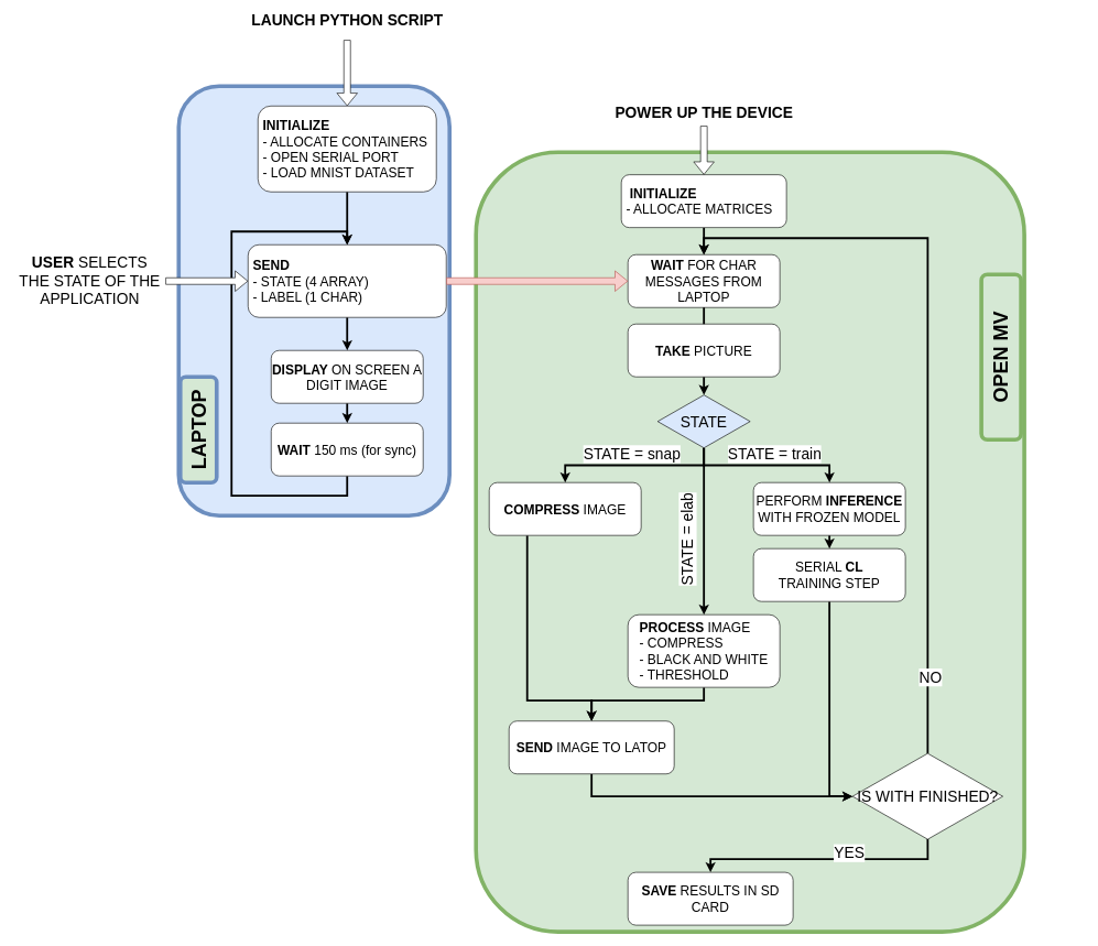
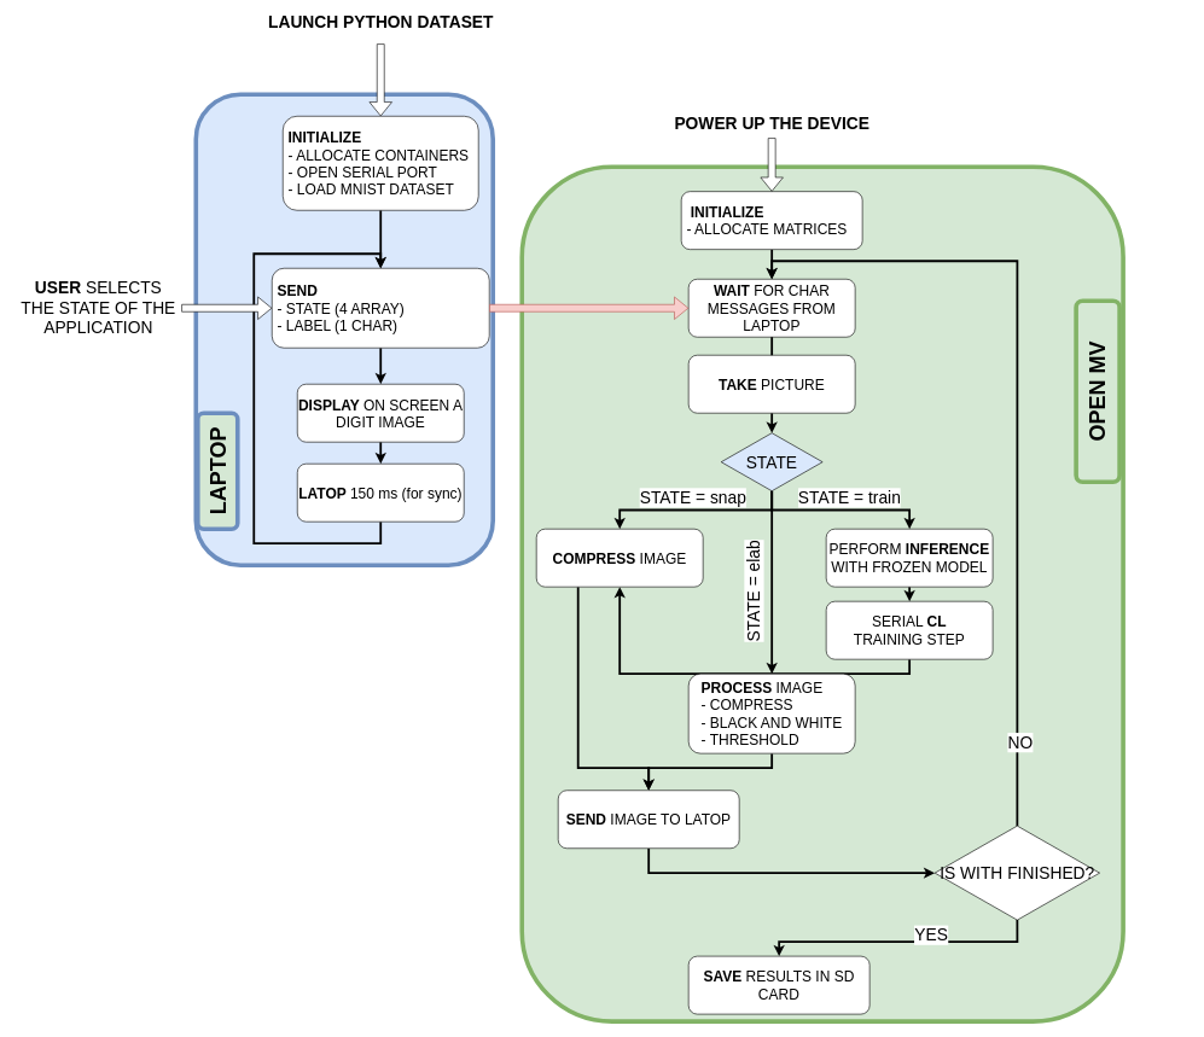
- <mxCell id="9" value="&lt;b&gt;&lt;font style=&quot;font-size: 23px&quot;&gt;LAUNCH PYTHON SCRIPT&lt;/font&gt;&lt;/b&gt;" style="text;html=1;align=center;verticalAlign=middle;resizable=0;points=[];autosize=1;strokeColor=none;fillColor=none;" vertex="1" parent="1"><mxGeometry x="370" y="20" width="310" height="20" as="geometry" /></mxCell>
+ <mxCell id="9" value="&lt;b&gt;&lt;font style=&quot;font-size: 23px&quot;&gt;LAUNCH PYTHON DATASET&lt;/font&gt;&lt;/b&gt;" style="text;html=1;align=center;verticalAlign=middle;resizable=0;points=[];autosize=1;strokeColor=none;fillColor=none;" vertex="1" parent="1"><mxGeometry x="370" y="20" width="310" height="20" as="geometry" /></mxCell>
- <mxCell id="48" value="&lt;span style=&quot;font-size: 20px&quot;&gt;&lt;b&gt;WAIT &lt;/b&gt;150 ms (for sync)&lt;/span&gt;" style="rounded=1;whiteSpace=wrap;html=1;" vertex="1" parent="1"><mxGeometry x="410" y="640" width="230" height="80" as="geometry" /></mxCell>
+ <mxCell id="48" value="&lt;span style=&quot;font-size: 20px&quot;&gt;&lt;b&gt;LATOP &lt;/b&gt;150 ms (for sync)&lt;/span&gt;" style="rounded=1;whiteSpace=wrap;html=1;" vertex="1" parent="1"><mxGeometry x="410" y="640" width="230" height="80" as="geometry" /></mxCell>
- <mxCell id="19" style="edgeStyle=orthogonalEdgeStyle;rounded=0;orthogonalLoop=1;jettySize=auto;html=1;exitX=0.5;exitY=1;exitDx=0;exitDy=0;entryX=0;entryY=0.5;entryDx=0;entryDy=0;fontSize=23;strokeWidth=3;fillColor=default;" edge="1" parent="1" source="20" target="45"><mxGeometry relative="1" as="geometry" /></mxCell>
+ <mxCell id="19" style="edgeStyle=orthogonalEdgeStyle;rounded=0;orthogonalLoop=1;jettySize=auto;html=1;exitX=0.5;exitY=1;exitDx=0;exitDy=0;fontSize=23;strokeWidth=3;fillColor=default;" edge="1" parent="1" source="20" target="36"><mxGeometry relative="1" as="geometry" /></mxCell>
